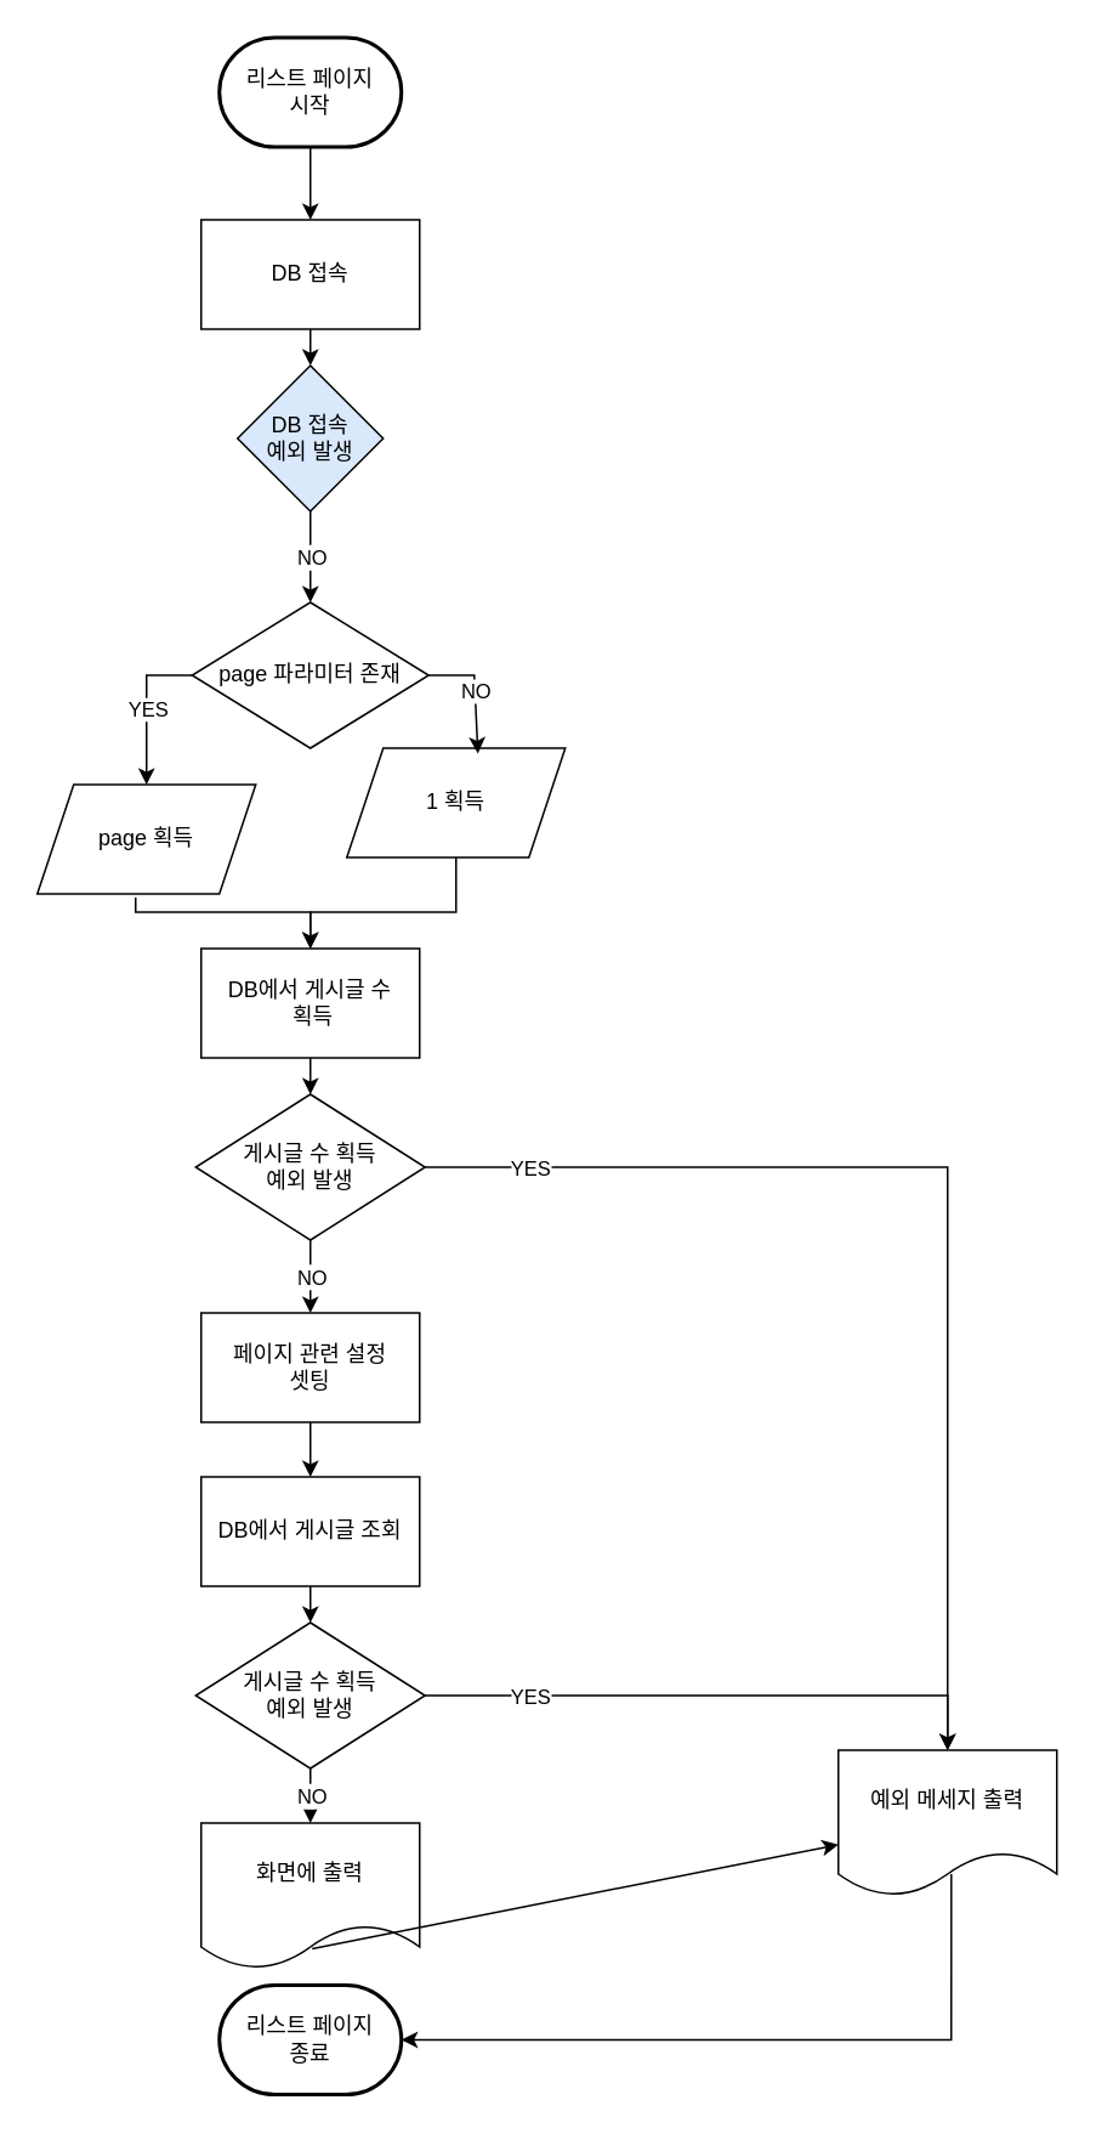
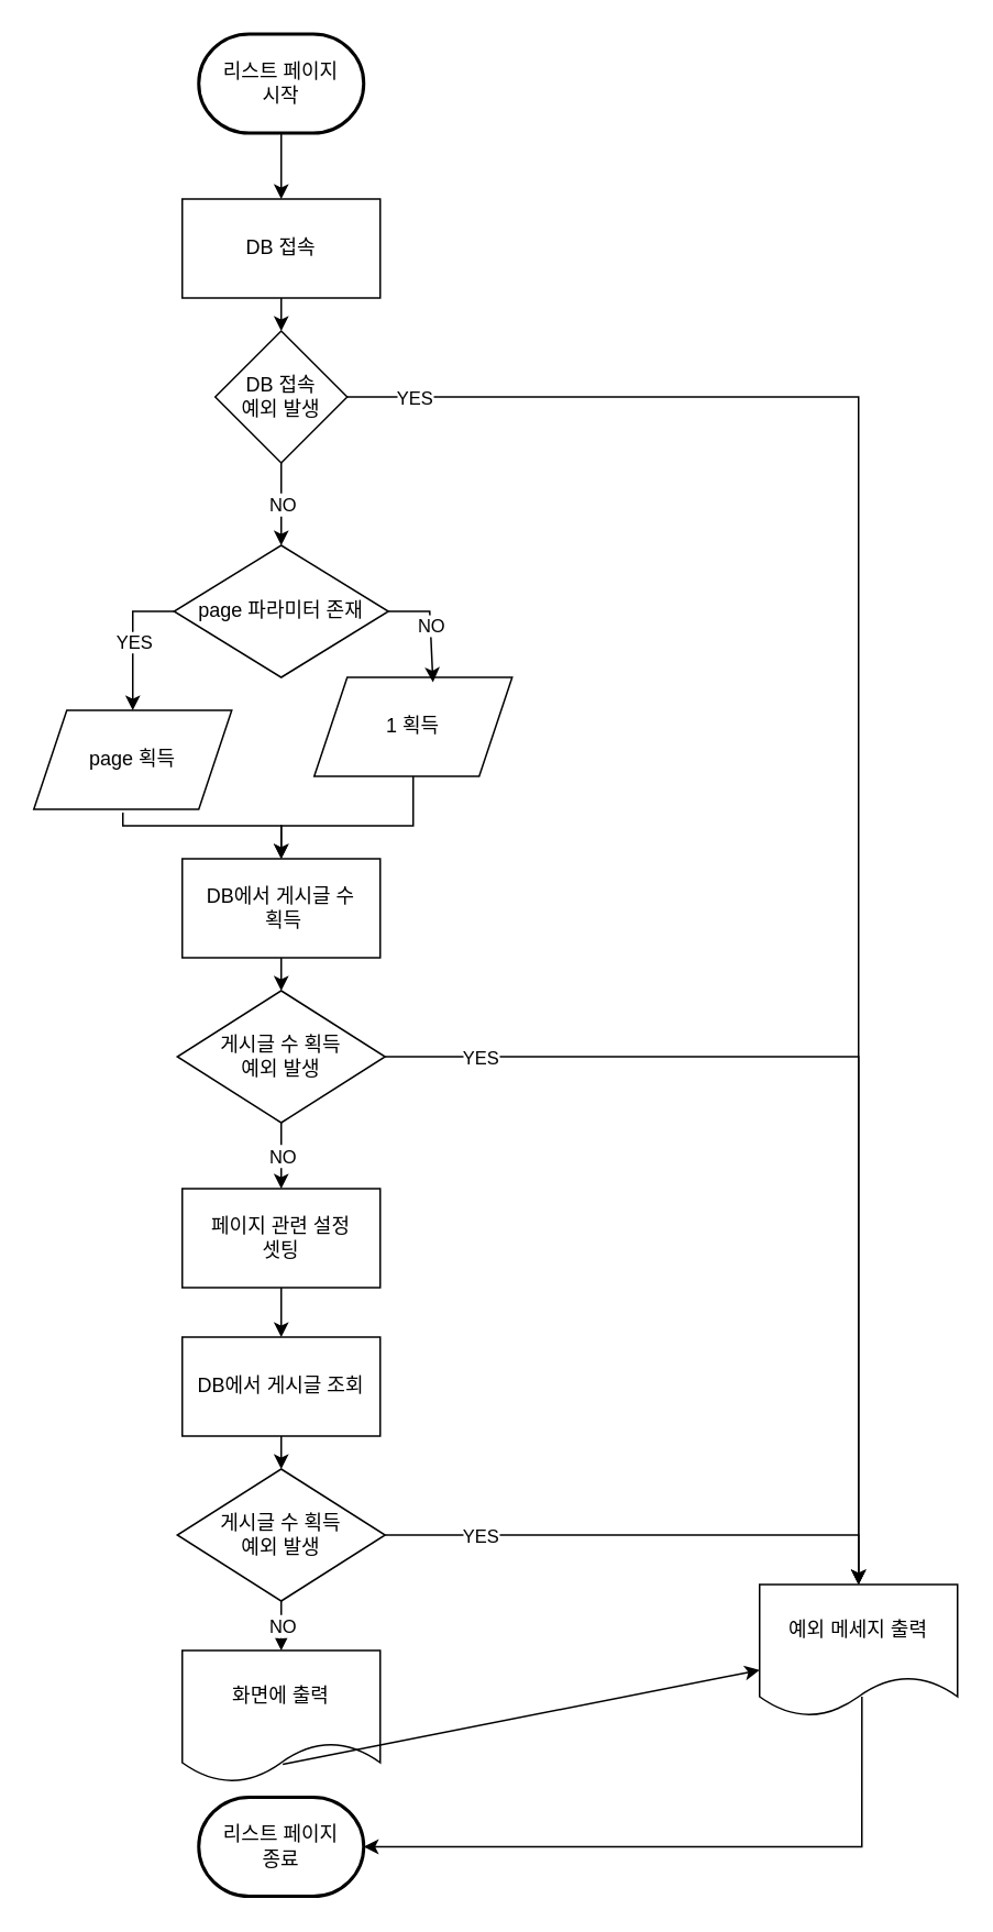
- <mxCell id="5" value="DB 접속&lt;div&gt;예외 발생&lt;/div&gt;" style="rhombus;whiteSpace=wrap;html=1;fillColor=#dae8fc;" vertex="1" parent="1"><mxGeometry x="130" y="200" width="80" height="80" as="geometry" /></mxCell>
+ <mxCell id="5" value="DB 접속&lt;div&gt;예외 발생&lt;/div&gt;" style="rhombus;whiteSpace=wrap;html=1;" vertex="1" parent="1"><mxGeometry x="130" y="200" width="80" height="80" as="geometry" /></mxCell>
+ <mxCell id="17" value="" style="endArrow=classic;html=1;rounded=0;exitX=1;exitY=0.5;exitDx=0;exitDy=0;entryX=0.5;entryY=0;entryDx=0;entryDy=0;" edge="1" parent="1" source="5" target="7"><mxGeometry relative="1" as="geometry"><mxPoint x="405" y="290" as="sourcePoint" /><mxPoint x="370" y="350" as="targetPoint" /><Array as="points"><mxPoint x="520" y="240" /></Array></mxGeometry></mxCell>
+ <mxCell id="18" value="YES" style="edgeLabel;resizable=0;html=1;;align=center;verticalAlign=middle;" connectable="0" vertex="1" parent="17"><mxGeometry relative="1" as="geometry"><mxPoint x="-270" y="-205" as="offset" /></mxGeometry></mxCell>
